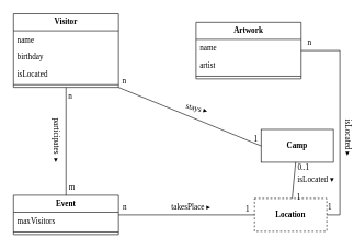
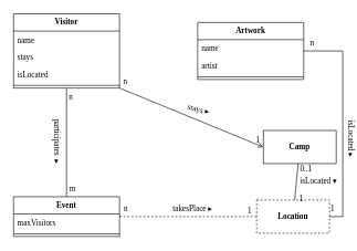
- <mxCell id="7" value="birthday" style="text;strokeColor=none;fillColor=none;align=left;verticalAlign=top;spacingLeft=4;spacingRight=4;overflow=hidden;rotatable=0;points=[[0,0.5],[1,0.5]];portConstraint=eastwest;whiteSpace=wrap;html=1;fontFamily=Alegreya;fontSource=https%3A%2F%2Ffonts.googleapis.com%2Fcss%3Ffamily%3DAlegreya;" parent="5" vertex="1"><mxGeometry y="52" width="160" height="26" as="geometry" /></mxCell>
+ <mxCell id="7" value="stays" style="text;strokeColor=none;fillColor=none;align=left;verticalAlign=top;spacingLeft=4;spacingRight=4;overflow=hidden;rotatable=0;points=[[0,0.5],[1,0.5]];portConstraint=eastwest;whiteSpace=wrap;html=1;fontFamily=Alegreya;fontSource=https%3A%2F%2Ffonts.googleapis.com%2Fcss%3Ffamily%3DAlegreya;" parent="5" vertex="1"><mxGeometry y="52" width="160" height="26" as="geometry" /></mxCell>
- <mxCell id="24" value="" style="endArrow=none;shadow=0;strokeWidth=1;rounded=0;endFill=0;elbow=vertical;exitX=1;exitY=1;exitDx=0;exitDy=0;entryX=0;entryY=0.5;entryDx=0;entryDy=0;" edge="1" parent="1" source="5" target="10"><mxGeometry x="0.5" y="41" relative="1" as="geometry"><mxPoint x="172" y="252" as="sourcePoint" /><mxPoint x="372" y="252" as="targetPoint" /><mxPoint x="-40" y="32" as="offset" /></mxGeometry></mxCell>
+ <mxCell id="24" value="" style="endArrow=open;shadow=0;strokeWidth=1;rounded=0;endFill=0;elbow=vertical;exitX=1;exitY=1;exitDx=0;exitDy=0;entryX=0;entryY=0.5;entryDx=0;entryDy=0;" edge="1" parent="1" source="5" target="10"><mxGeometry x="0.5" y="41" relative="1" as="geometry"><mxPoint x="172" y="252" as="sourcePoint" /><mxPoint x="372" y="252" as="targetPoint" /><mxPoint x="-40" y="32" as="offset" /></mxGeometry></mxCell>
- <mxCell id="16" value="" style="endArrow=none;shadow=0;strokeWidth=1;rounded=0;endFill=0;elbow=vertical;" edge="1" parent="1" source="2" target="11"><mxGeometry x="0.5" y="41" relative="1" as="geometry"><mxPoint x="187" y="320.66" as="sourcePoint" /><mxPoint x="387" y="320.66" as="targetPoint" /><mxPoint x="-40" y="32" as="offset" /></mxGeometry></mxCell>
+ <mxCell id="16" value="" style="endArrow=none;shadow=0;strokeWidth=1;rounded=0;endFill=0;elbow=vertical;dashed=1;" edge="1" parent="1" source="2" target="11"><mxGeometry x="0.5" y="41" relative="1" as="geometry"><mxPoint x="187" y="320.66" as="sourcePoint" /><mxPoint x="387" y="320.66" as="targetPoint" /><mxPoint x="-40" y="32" as="offset" /></mxGeometry></mxCell>
